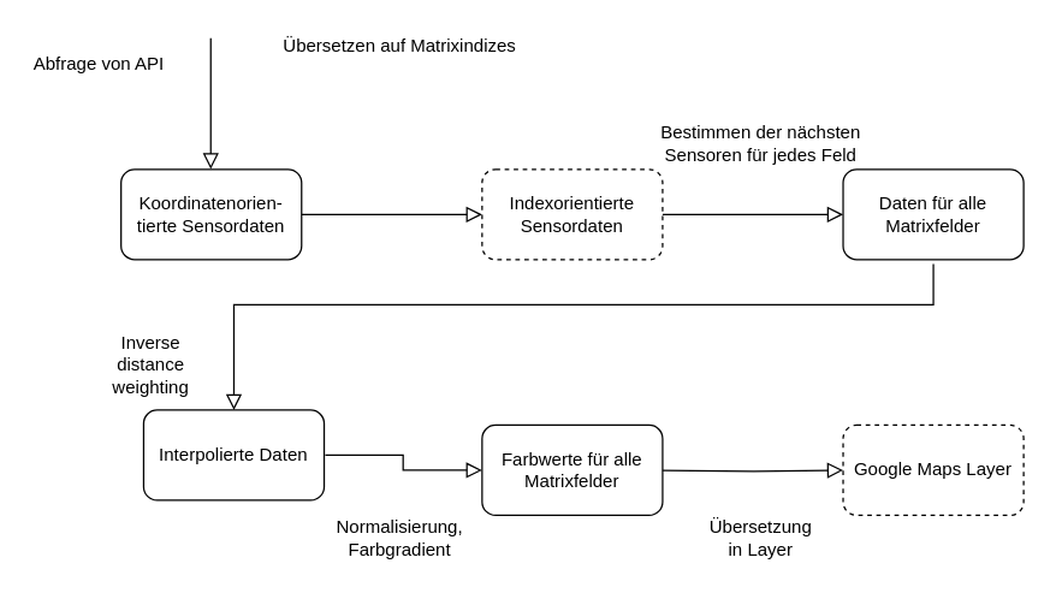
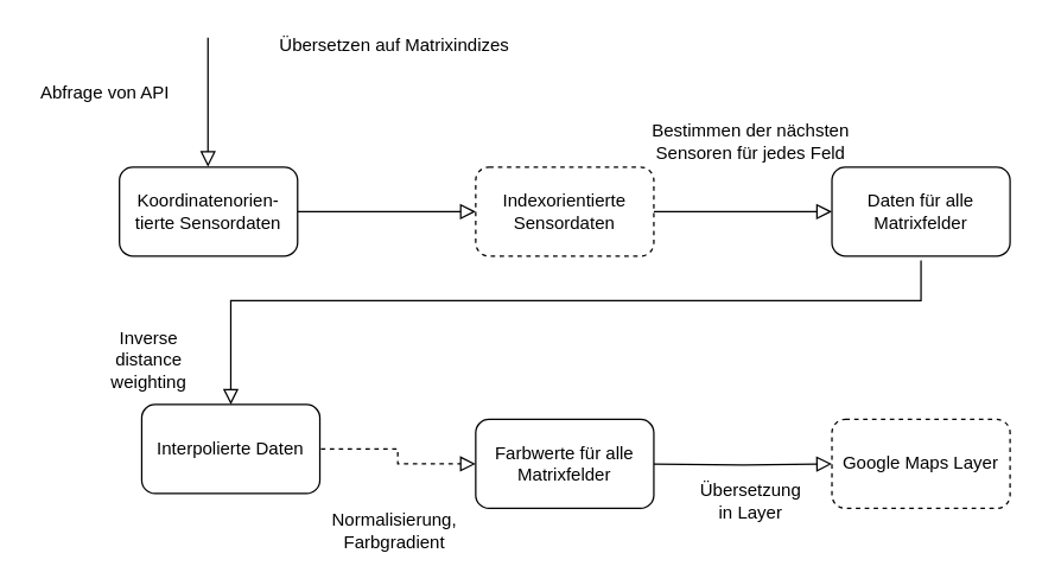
- <mxCell id="14" value="Abfrage von API" style="text;html=1;align=center;verticalAlign=middle;resizable=0;points=[];autosize=1;" vertex="1" parent="1"><mxGeometry x="15" y="32" width="100" height="20" as="geometry" /></mxCell>
+ <mxCell id="14" value="Abfrage von API" style="text;html=1;align=center;verticalAlign=middle;resizable=0;points=[];autosize=1;" vertex="1" parent="1"><mxGeometry x="20" y="52" width="100" height="20" as="geometry" /></mxCell>
- <mxCell id="16" value="" style="rounded=0;html=1;jettySize=auto;orthogonalLoop=1;fontSize=11;endArrow=block;endFill=0;endSize=8;strokeWidth=1;shadow=0;labelBackgroundColor=none;edgeStyle=orthogonalEdgeStyle;exitX=1.006;exitY=0.498;exitDx=0;exitDy=0;exitPerimeter=0;entryX=0;entryY=0.5;entryDx=0;entryDy=0;" edge="1" parent="1" source="10" target="13"><mxGeometry relative="1" as="geometry"><mxPoint x="294.583" y="282.003" as="sourcePoint" /><mxPoint x="290" y="362" as="targetPoint" /><Array as="points" /></mxGeometry></mxCell>
+ <mxCell id="16" value="" style="rounded=0;html=1;jettySize=auto;orthogonalLoop=1;fontSize=11;endArrow=block;endFill=0;endSize=8;strokeWidth=1;shadow=0;labelBackgroundColor=none;edgeStyle=orthogonalEdgeStyle;exitX=1.006;exitY=0.498;exitDx=0;exitDy=0;exitPerimeter=0;entryX=0;entryY=0.5;entryDx=0;entryDy=0;dashed=1;" edge="1" parent="1" source="10" target="13"><mxGeometry relative="1" as="geometry"><mxPoint x="294.583" y="282.003" as="sourcePoint" /><mxPoint x="290" y="362" as="targetPoint" /><Array as="points" /></mxGeometry></mxCell>
- <mxCell id="19" value="&lt;div&gt;Übersetzung&lt;/div&gt;&lt;div&gt;in Layer&lt;br&gt;&lt;/div&gt;" style="text;html=1;align=center;verticalAlign=middle;resizable=0;points=[];autosize=1;" vertex="1" parent="1"><mxGeometry x="460" y="342" width="90" height="30" as="geometry" /></mxCell>
+ <mxCell id="19" value="&lt;div&gt;Übersetzung&lt;/div&gt;&lt;div&gt;in Layer&lt;br&gt;&lt;/div&gt;" style="text;html=1;align=center;verticalAlign=middle;resizable=0;points=[];autosize=1;" vertex="1" parent="1"><mxGeometry x="460" y="322" width="90" height="30" as="geometry" /></mxCell>
